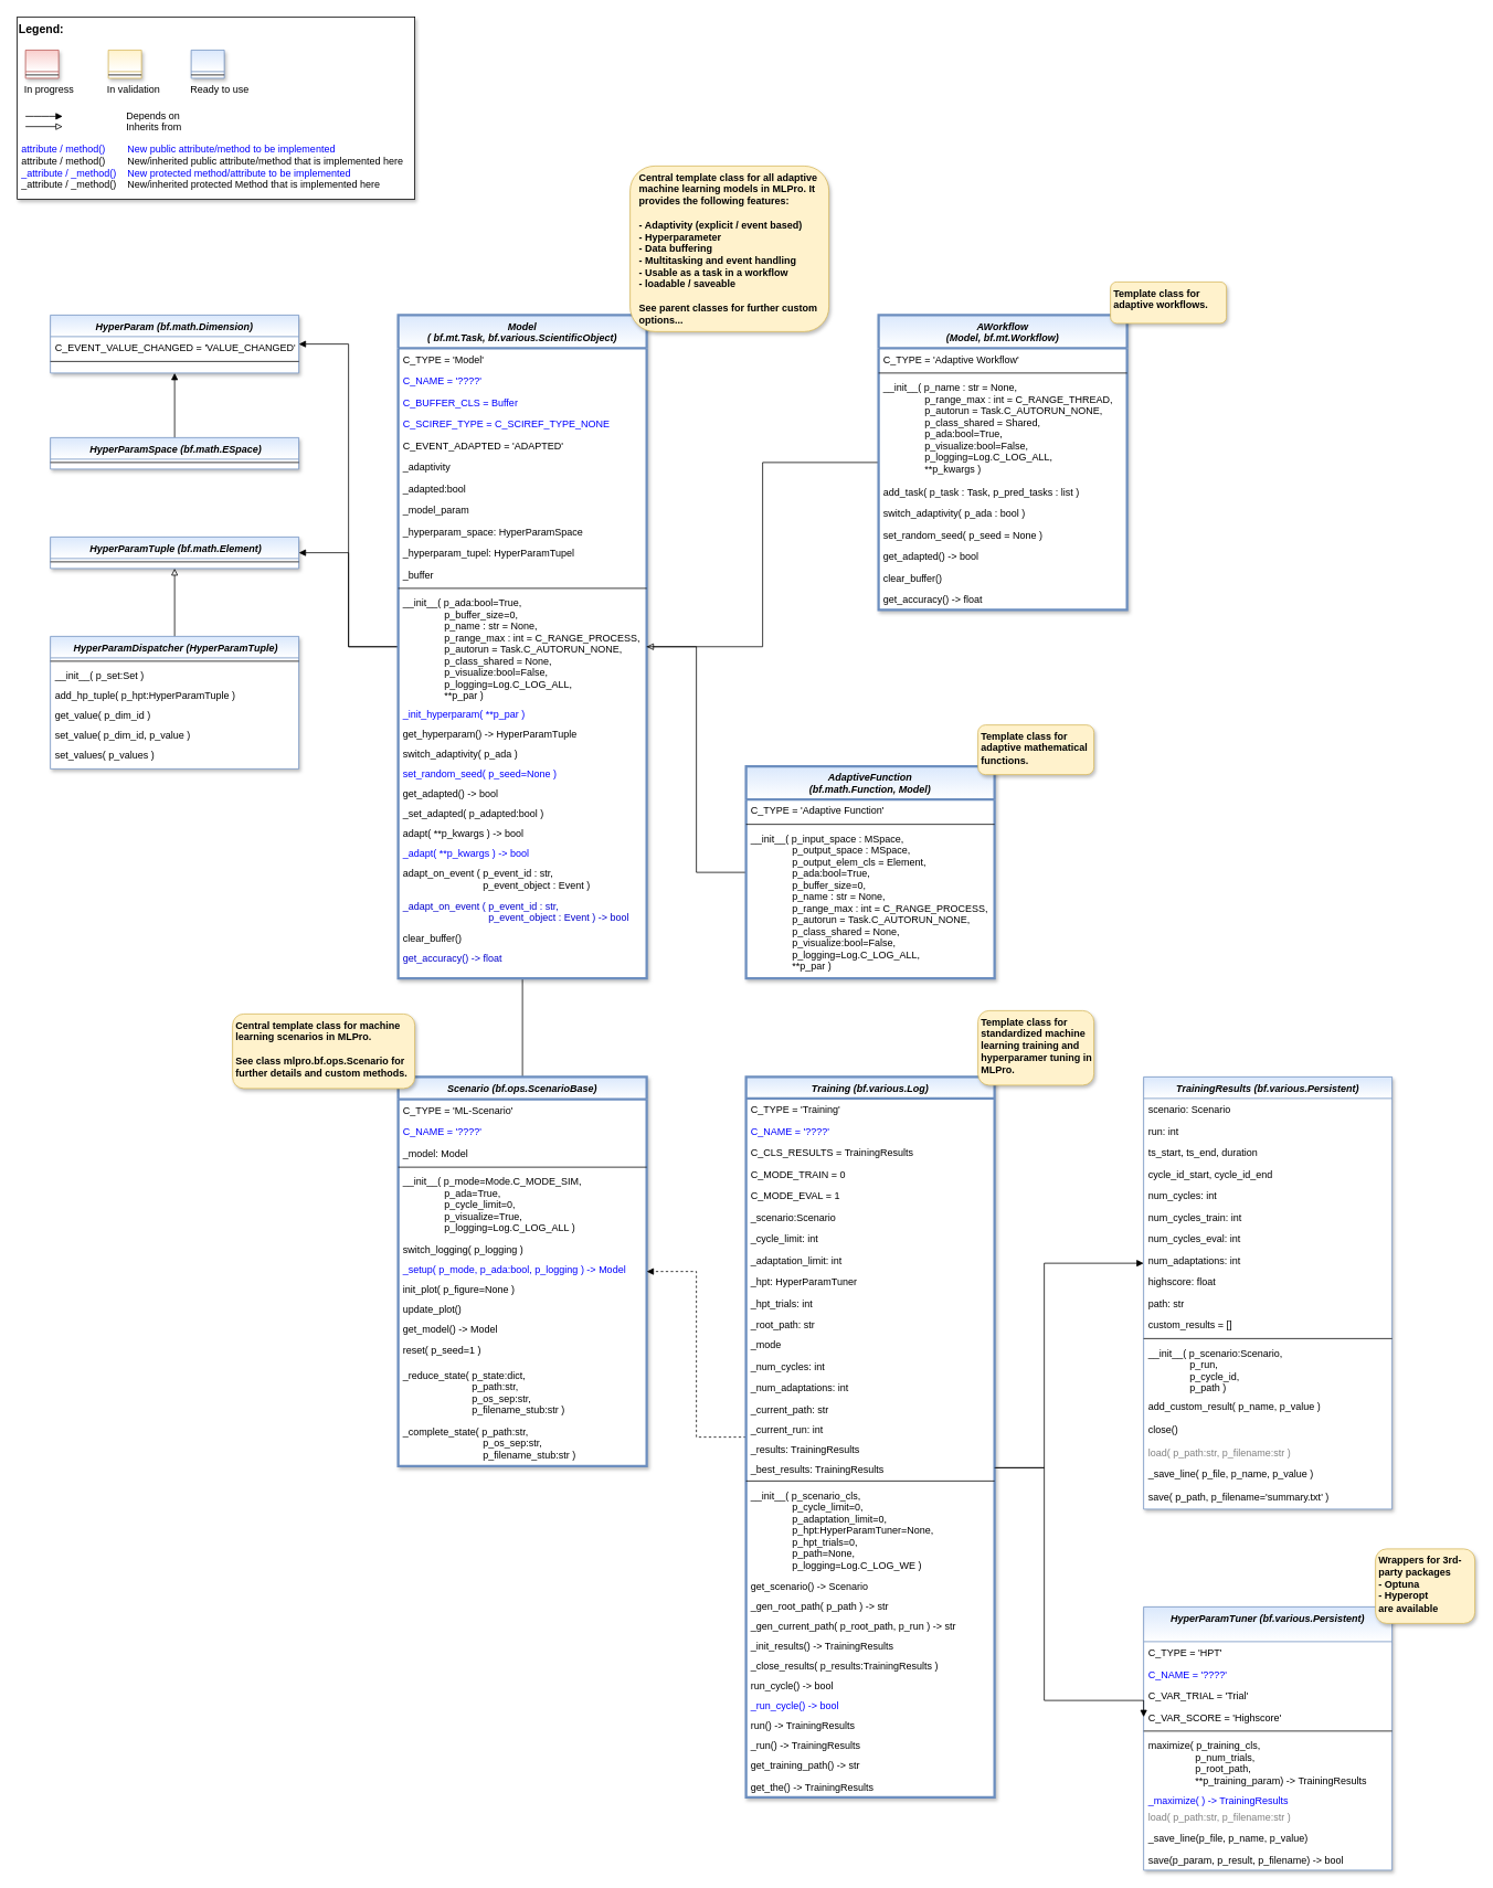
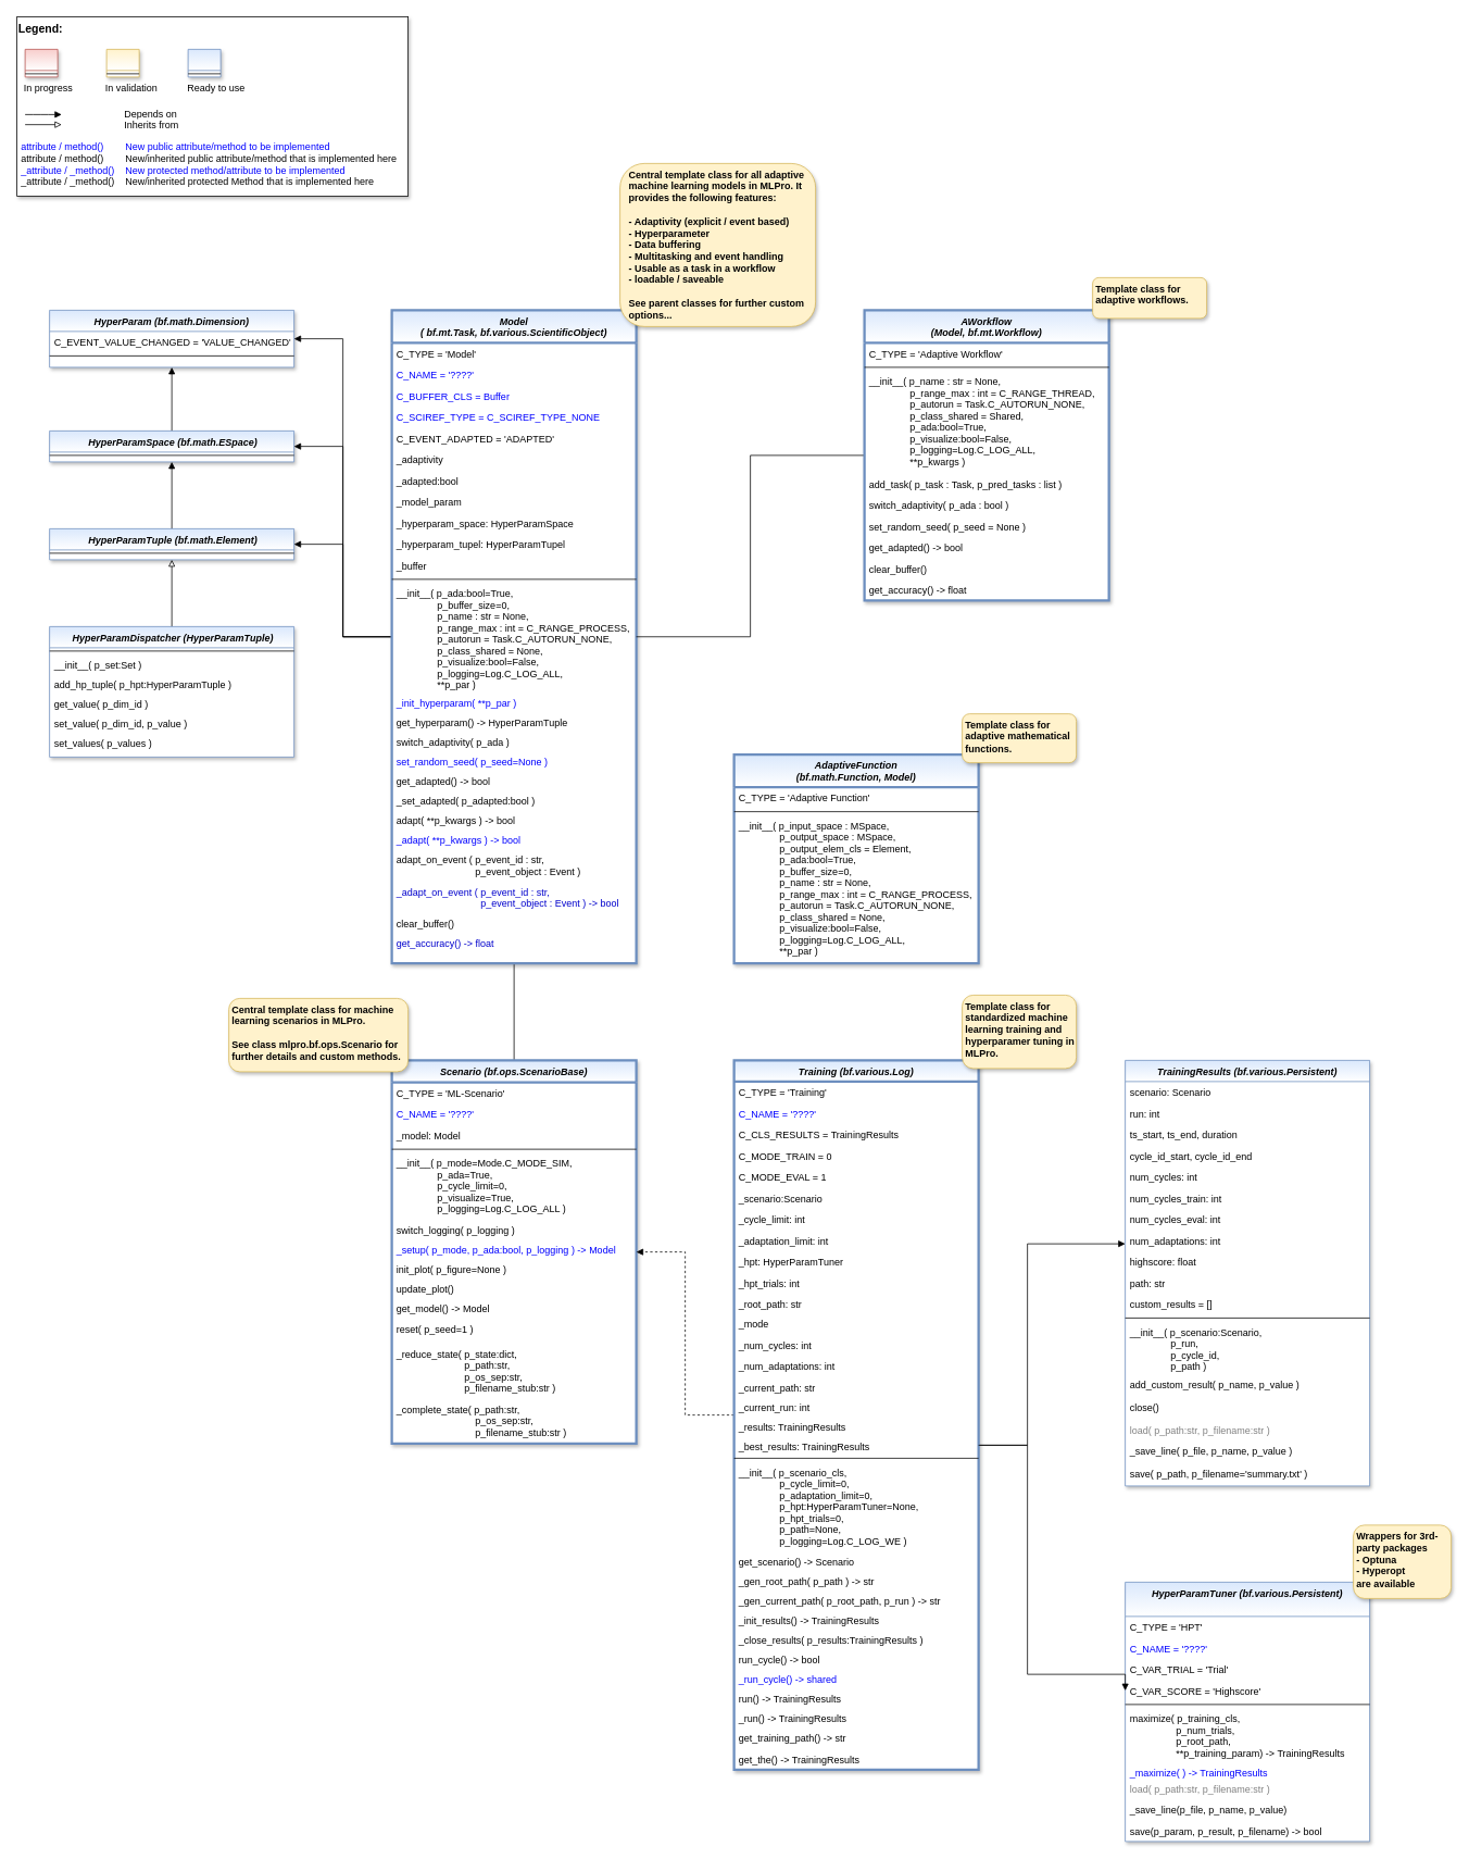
+ <mxCell id="91" style="edgeStyle=orthogonalEdgeStyle;rounded=0;orthogonalLoop=1;jettySize=auto;html=1;endArrow=block;endFill=1;" parent="1" source="93" target="6" edge="1"><mxGeometry relative="1" as="geometry" /></mxCell>
+ <mxCell id="8" style="edgeStyle=orthogonalEdgeStyle;rounded=0;orthogonalLoop=1;jettySize=auto;html=1;endArrow=block;endFill=1;" parent="1" source="9" target="6" edge="1"><mxGeometry relative="1" as="geometry" /></mxCell>
- <mxCell id="141" style="edgeStyle=orthogonalEdgeStyle;rounded=0;orthogonalLoop=1;jettySize=auto;html=1;endArrow=block;endFill=0;" parent="1" source="142" target="93" edge="1"><mxGeometry relative="1" as="geometry" /></mxCell>
- <mxCell id="85" value="_run_cycle() -&gt; bool" style="text;align=left;verticalAlign=top;spacingLeft=4;spacingRight=4;overflow=hidden;rotatable=0;points=[[0,0.5],[1,0.5]];portConstraint=eastwest;fontColor=#0000FF;" parent="58" vertex="1"><mxGeometry y="746" width="300" height="24" as="geometry" /></mxCell>
+ <mxCell id="85" value="_run_cycle() -&gt; shared" style="text;align=left;verticalAlign=top;spacingLeft=4;spacingRight=4;overflow=hidden;rotatable=0;points=[[0,0.5],[1,0.5]];portConstraint=eastwest;fontColor=#0000FF;" parent="58" vertex="1"><mxGeometry y="746" width="300" height="24" as="geometry" /></mxCell>
